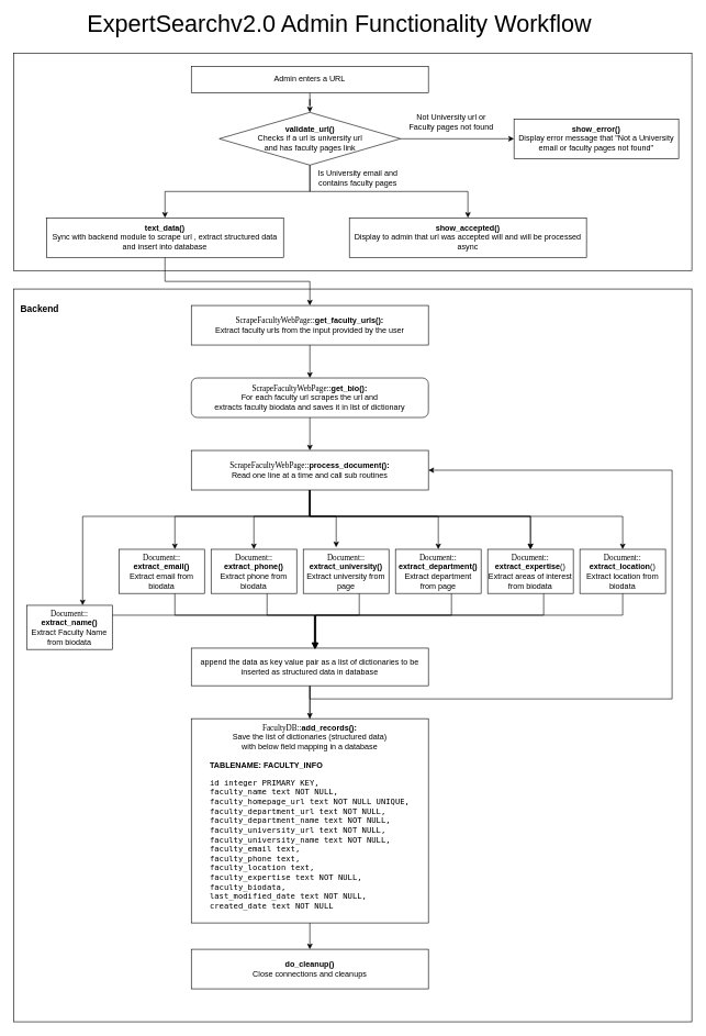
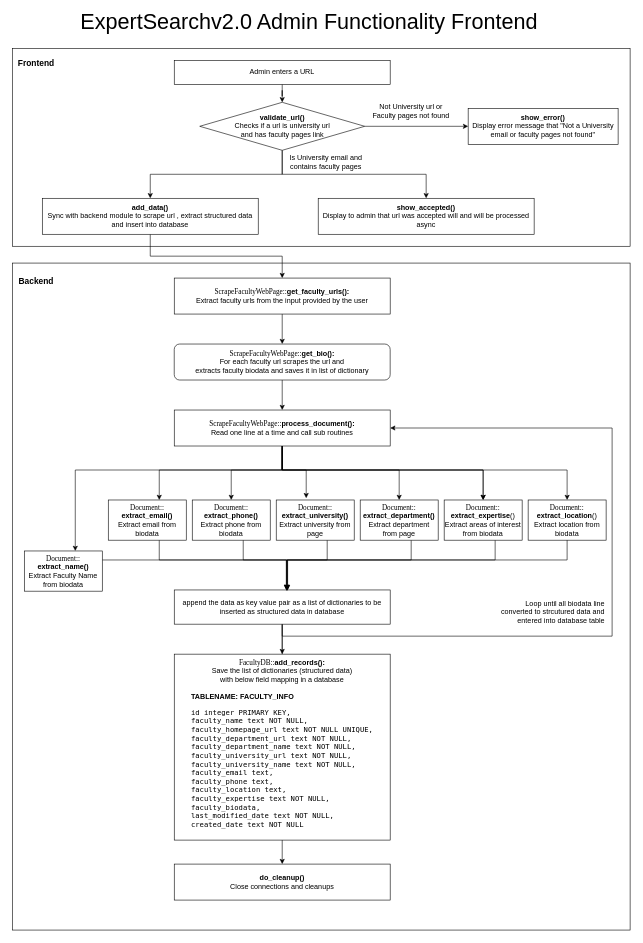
- <mxCell id="52" value="&lt;font style=&quot;font-size: 36px&quot;&gt;ExpertSearchv2.0 Admin Functionality Workflow&lt;/font&gt;" style="text;html=1;strokeColor=none;fillColor=none;align=center;verticalAlign=middle;whiteSpace=wrap;rounded=0;" vertex="1" parent="1"><mxGeometry x="120" y="20" width="790" height="30" as="geometry" /></mxCell>
+ <mxCell id="52" value="&lt;font style=&quot;font-size: 36px&quot;&gt;ExpertSearchv2.0 Admin Functionality Frontend&lt;/font&gt;" style="text;html=1;strokeColor=none;fillColor=none;align=center;verticalAlign=middle;whiteSpace=wrap;rounded=0;" vertex="1" parent="1"><mxGeometry x="120" y="20" width="790" height="30" as="geometry" /></mxCell>
+ <mxCell id="46" value="&lt;b&gt;&lt;font style=&quot;font-size: 14px&quot;&gt;Frontend&lt;/font&gt;&lt;/b&gt;" style="text;html=1;strokeColor=none;fillColor=none;align=center;verticalAlign=middle;whiteSpace=wrap;rounded=0;" parent="1" vertex="1"><mxGeometry x="30" y="90" width="60" height="30" as="geometry" /></mxCell>
- <mxCell id="48" value="&lt;b&gt;text_data()&lt;br&gt;&lt;/b&gt;Sync with backend module to scrape url , extract structured data and insert into database" style="rounded=0;whiteSpace=wrap;html=1;" parent="1" vertex="1"><mxGeometry x="70" y="330" width="360" height="60" as="geometry" /></mxCell>
+ <mxCell id="48" value="&lt;b&gt;add_data()&lt;br&gt;&lt;/b&gt;Sync with backend module to scrape url , extract structured data and insert into database" style="rounded=0;whiteSpace=wrap;html=1;" parent="1" vertex="1"><mxGeometry x="70" y="330" width="360" height="60" as="geometry" /></mxCell>
+ <mxCell id="42" value="Loop until all biodata line converted to strcutured data and entered into database table" style="text;html=1;strokeColor=none;fillColor=none;align=right;verticalAlign=middle;whiteSpace=wrap;rounded=0;" parent="1" vertex="1"><mxGeometry x="830" y="990" width="180" height="60" as="geometry" /></mxCell>
